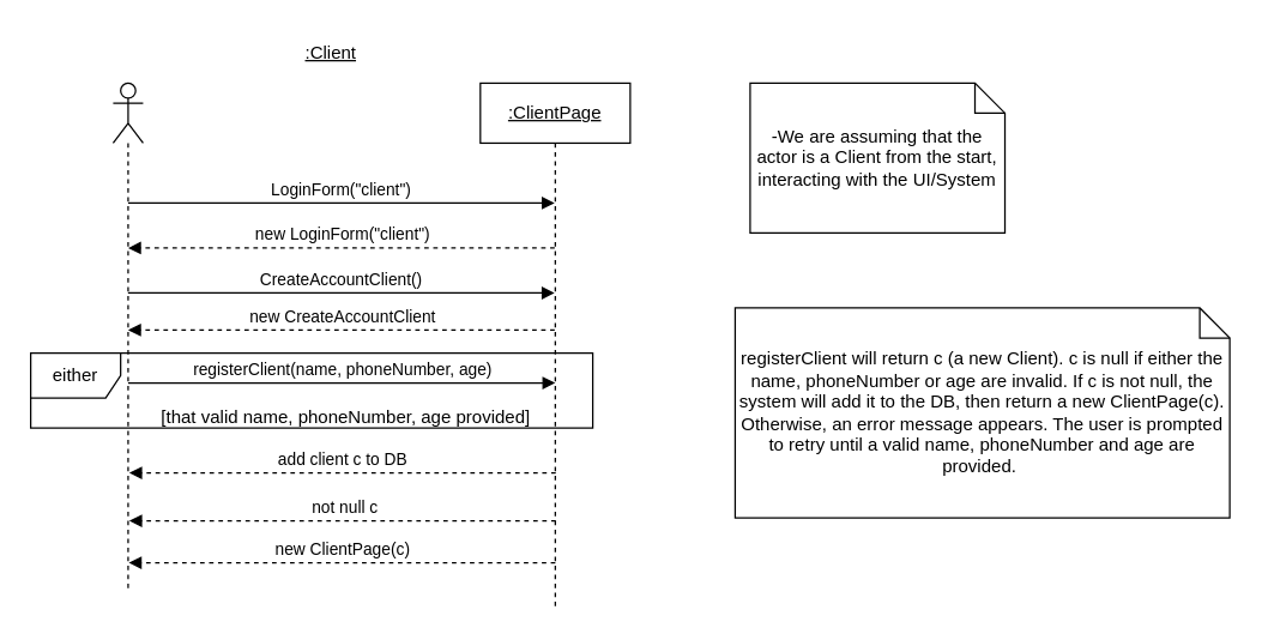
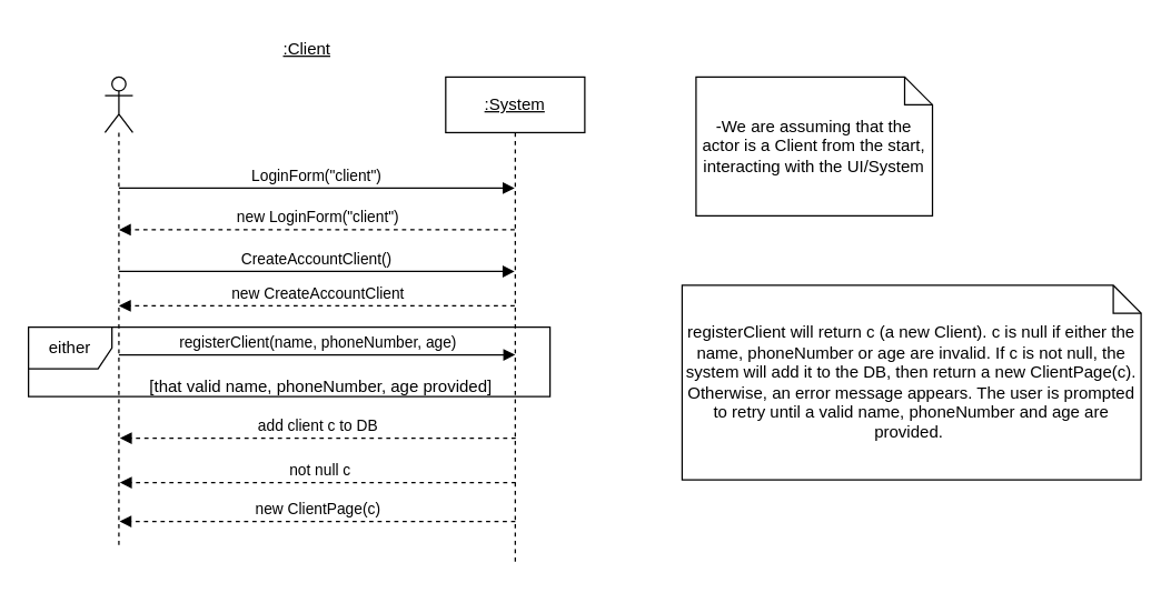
- <mxCell id="6" value="&lt;u&gt;:ClientPage&lt;/u&gt;" style="shape=umlLifeline;perimeter=lifelinePerimeter;whiteSpace=wrap;html=1;container=1;dropTarget=0;collapsible=0;recursiveResize=0;outlineConnect=0;portConstraint=eastwest;newEdgeStyle={&quot;curved&quot;:0,&quot;rounded&quot;:0};" parent="1" vertex="1"><mxGeometry x="320" y="55" width="100" height="350" as="geometry" /></mxCell>
+ <mxCell id="6" value="&lt;u&gt;:System&lt;/u&gt;" style="shape=umlLifeline;perimeter=lifelinePerimeter;whiteSpace=wrap;html=1;container=1;dropTarget=0;collapsible=0;recursiveResize=0;outlineConnect=0;portConstraint=eastwest;newEdgeStyle={&quot;curved&quot;:0,&quot;rounded&quot;:0};" parent="1" vertex="1"><mxGeometry x="320" y="55" width="100" height="350" as="geometry" /></mxCell>
